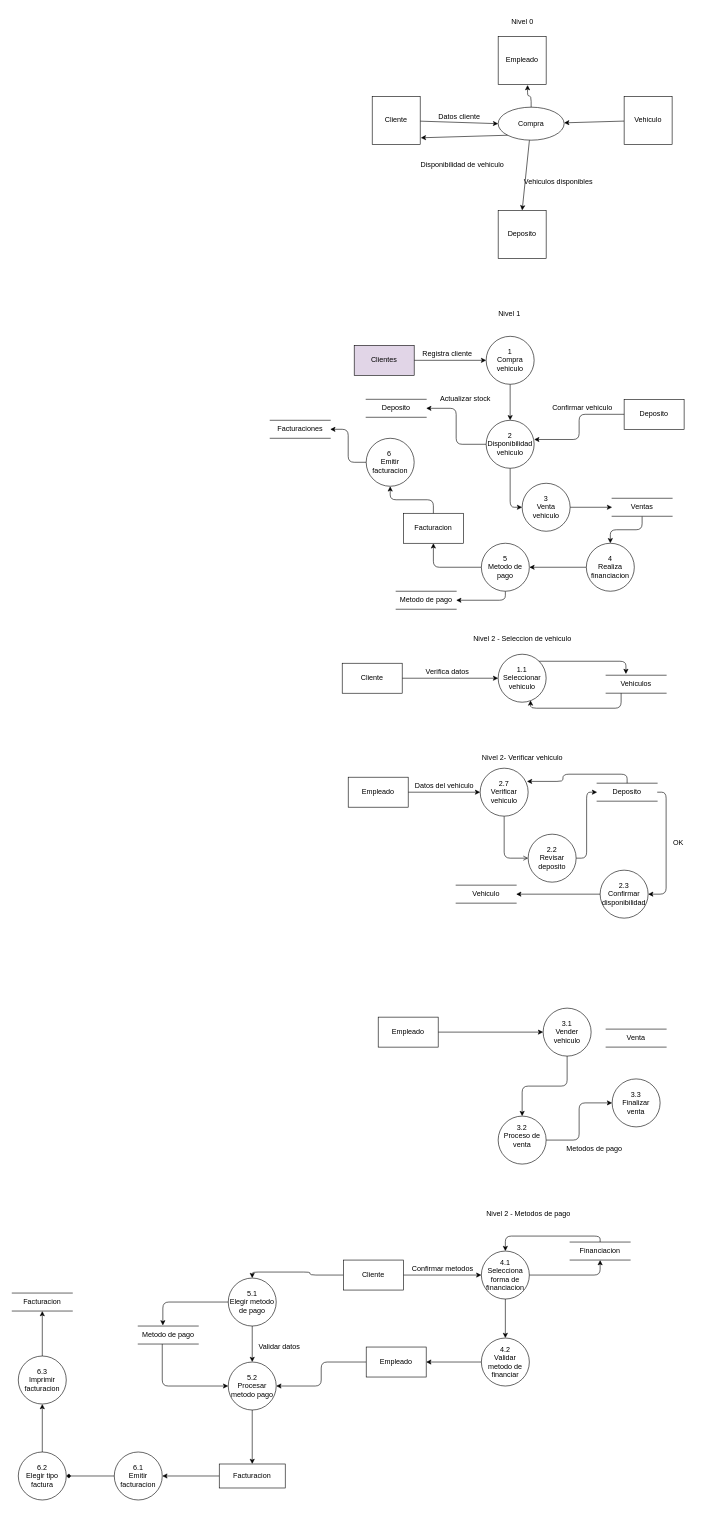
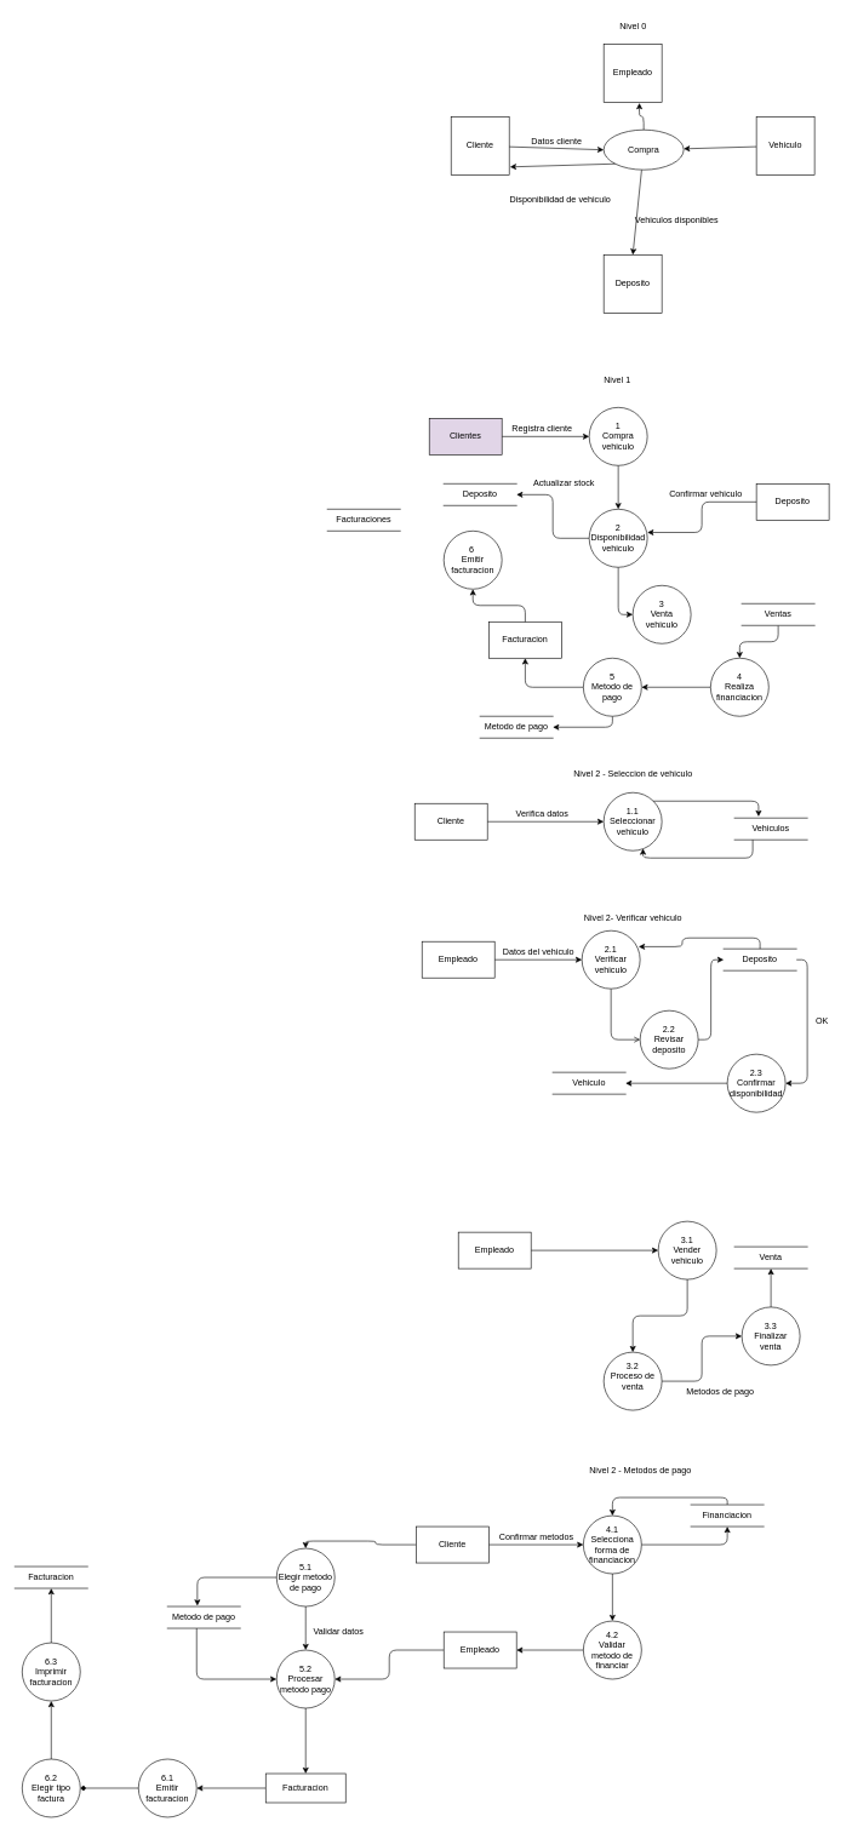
- <mxCell id="15" style="edgeStyle=orthogonalEdgeStyle;html=1;entryX=1;entryY=0.5;entryDx=0;entryDy=0;" parent="1" source="16" target="36" edge="1"><mxGeometry relative="1" as="geometry" /></mxCell>
- <mxCell id="22" style="edgeStyle=orthogonalEdgeStyle;html=1;entryX=0;entryY=0.5;entryDx=0;entryDy=0;" parent="1" source="23" target="32" edge="1"><mxGeometry relative="1" as="geometry" /></mxCell>
- <mxCell id="46" value="2.7&lt;div&gt;Verificar vehiculo&lt;/div&gt;" style="ellipse;whiteSpace=wrap;html=1;aspect=fixed;" parent="1" vertex="1"><mxGeometry x="800" y="1280" width="80" height="80" as="geometry" /></mxCell>
+ <mxCell id="46" value="2.1&lt;div&gt;Verificar vehiculo&lt;/div&gt;" style="ellipse;whiteSpace=wrap;html=1;aspect=fixed;" parent="1" vertex="1"><mxGeometry x="800" y="1280" width="80" height="80" as="geometry" /></mxCell>
+ <mxCell id="71" style="edgeStyle=orthogonalEdgeStyle;html=1;entryX=0.5;entryY=1;entryDx=0;entryDy=0;" parent="1" source="72" target="74" edge="1"><mxGeometry relative="1" as="geometry" /></mxCell>
